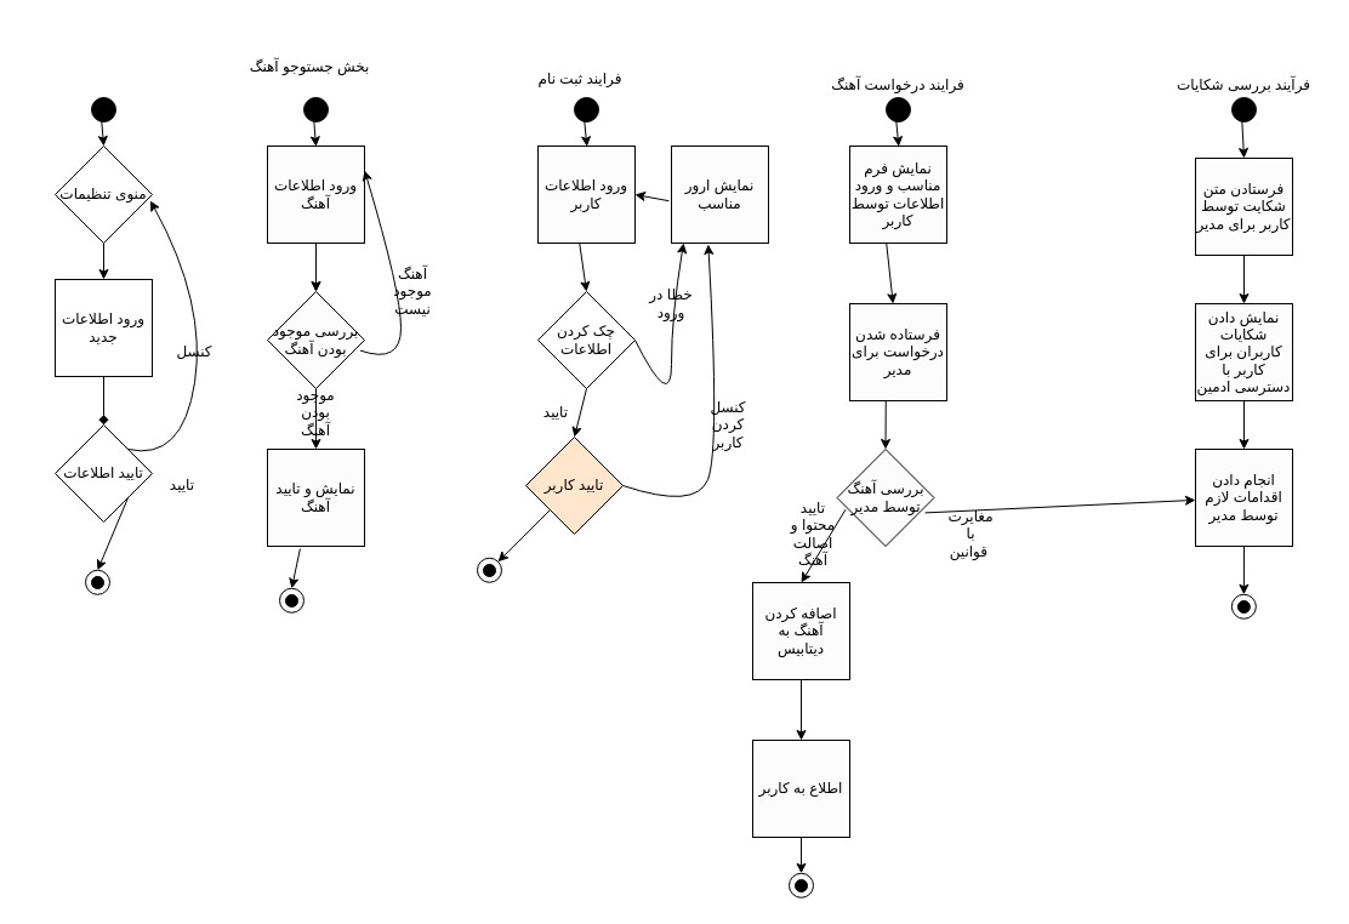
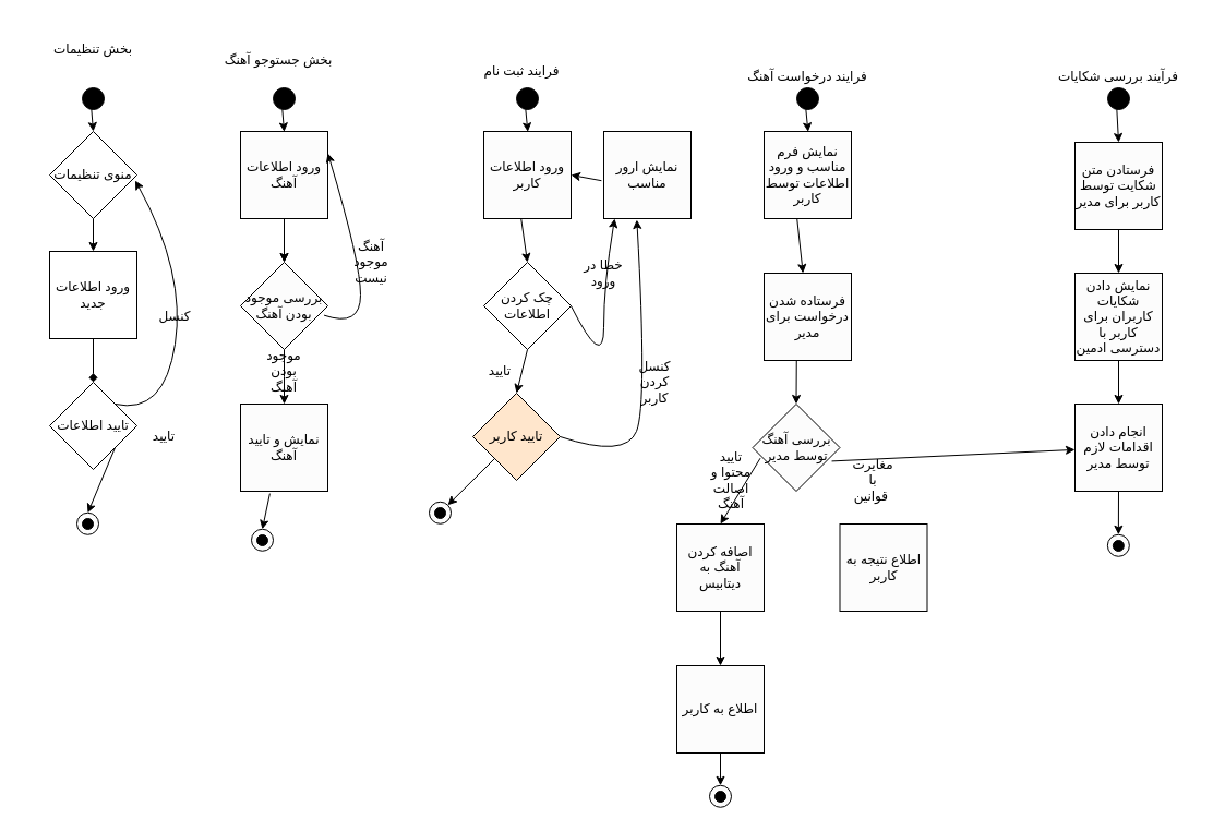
+ <mxCell id="2" value="بخش تنظیمات&lt;br&gt;" style="text;html=1;strokeColor=none;fillColor=none;align=center;verticalAlign=middle;whiteSpace=wrap;rounded=0;" vertex="1" parent="1"><mxGeometry x="20" y="20" width="130" height="50" as="geometry" /></mxCell>
+ <mxCell id="53" value="اطلاع نتیجه به کاربر" style="whiteSpace=wrap;html=1;aspect=fixed;fillColor=#FCFCFC;" vertex="1" parent="1"><mxGeometry x="769.5" y="480" width="80" height="80" as="geometry" /></mxCell>
